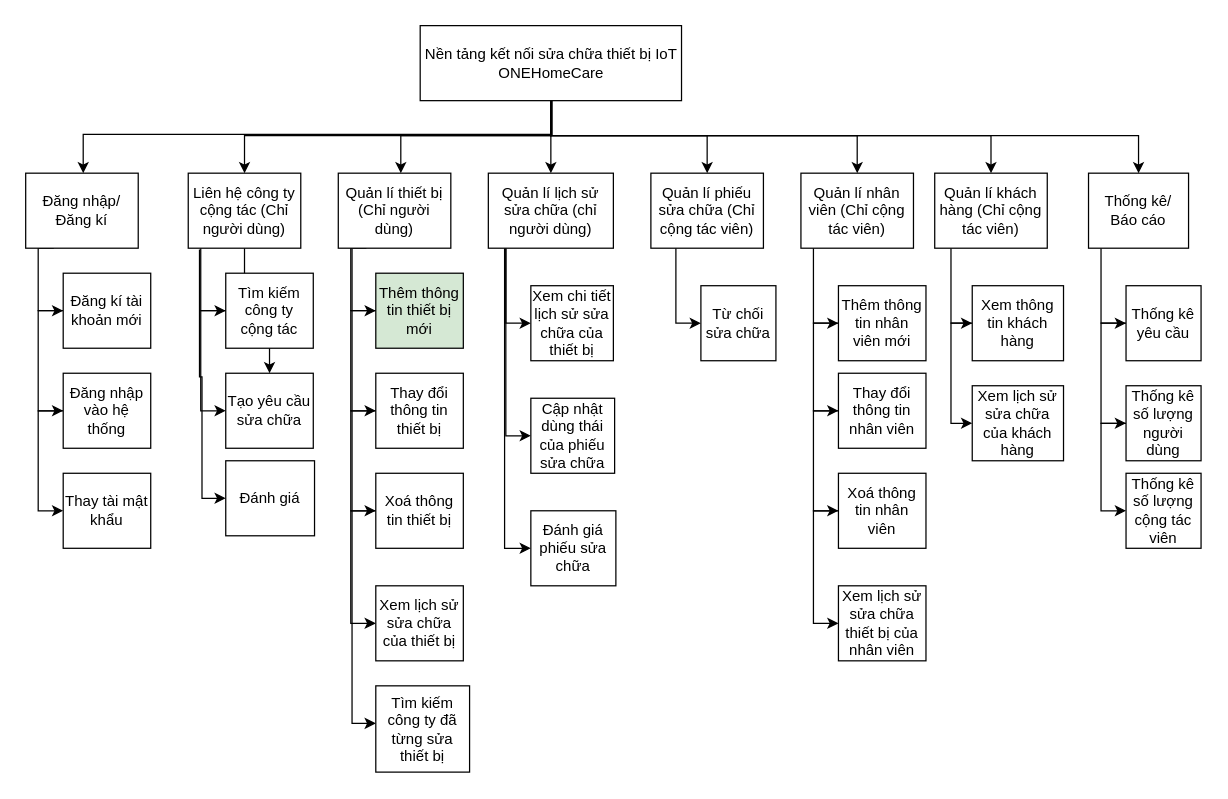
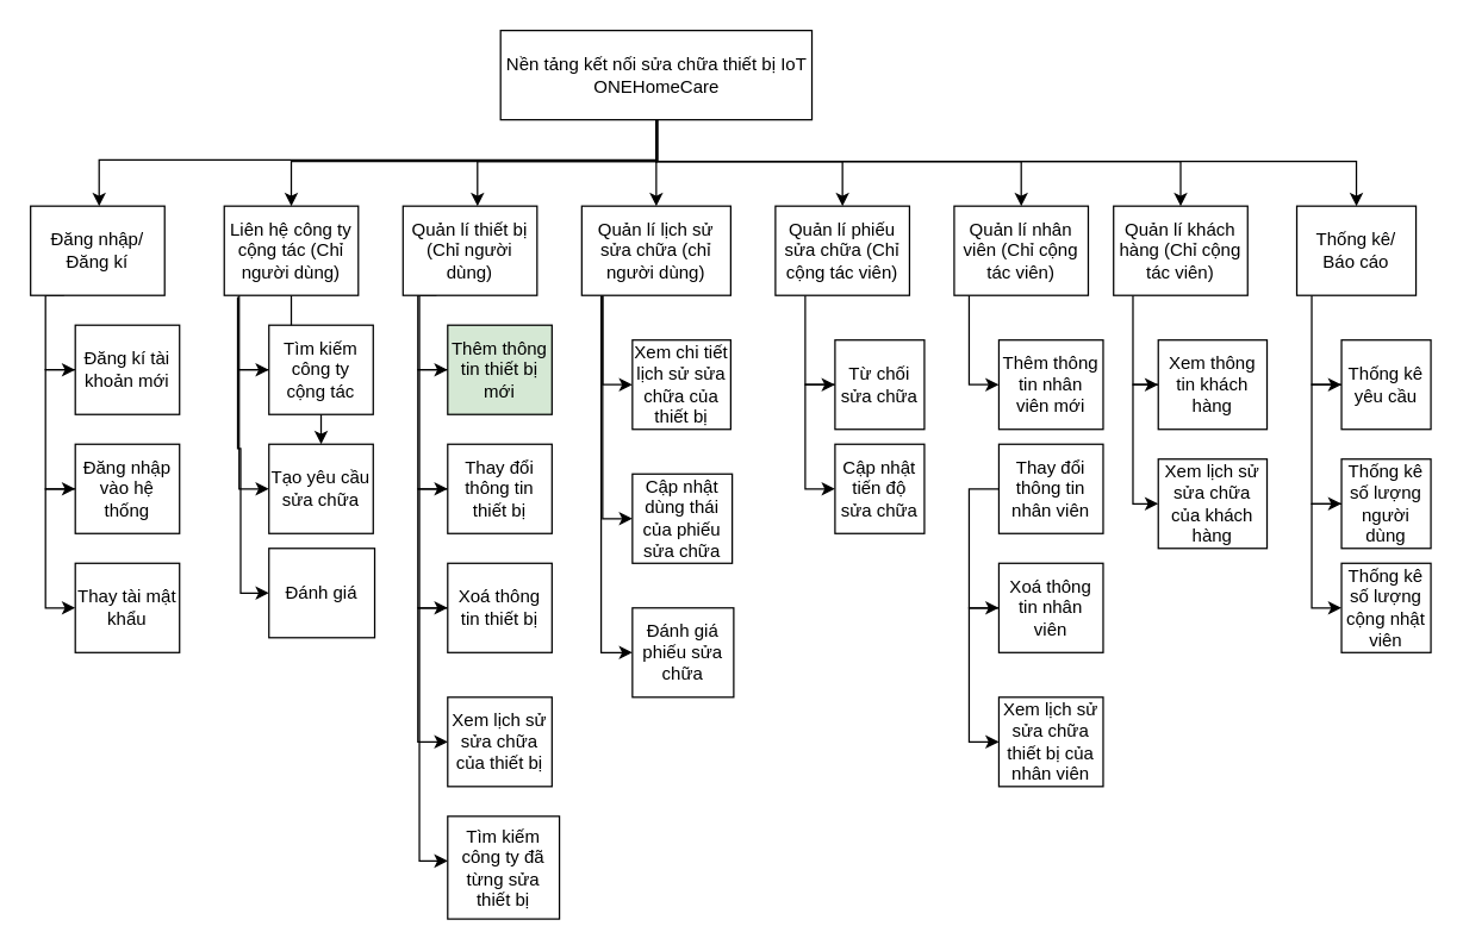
- <mxCell id="48" value="" style="edgeStyle=orthogonalEdgeStyle;rounded=0;orthogonalLoop=1;jettySize=auto;html=1;entryX=0;entryY=0.5;entryDx=0;entryDy=0;" parent="1" source="49" target="51" edge="1"><mxGeometry relative="1" as="geometry"><Array as="points"><mxPoint x="650" y="258" /><mxPoint x="650" y="328" /></Array></mxGeometry></mxCell>
+ <mxCell id="43" value="" style="edgeStyle=orthogonalEdgeStyle;rounded=0;orthogonalLoop=1;jettySize=auto;html=1;entryX=0;entryY=0.5;entryDx=0;entryDy=0;" parent="1" source="44" target="45" edge="1"><mxGeometry relative="1" as="geometry"><Array as="points"><mxPoint x="540" y="258" /><mxPoint x="540" y="328" /></Array></mxGeometry></mxCell>
+ <mxCell id="45" value="Cập nhật tiến độ sửa chữa" style="whiteSpace=wrap;html=1;rounded=0;" parent="1" vertex="1"><mxGeometry x="560" y="298" width="60" height="60" as="geometry" /></mxCell>
- <mxCell id="66" value="Thống kê số lượng cộng tác viên" style="whiteSpace=wrap;html=1;rounded=0;" parent="1" vertex="1"><mxGeometry x="900" y="378" width="60" height="60" as="geometry" /></mxCell>
+ <mxCell id="66" value="Thống kê số lượng cộng nhật viên" style="whiteSpace=wrap;html=1;rounded=0;" parent="1" vertex="1"><mxGeometry x="900" y="378" width="60" height="60" as="geometry" /></mxCell>
